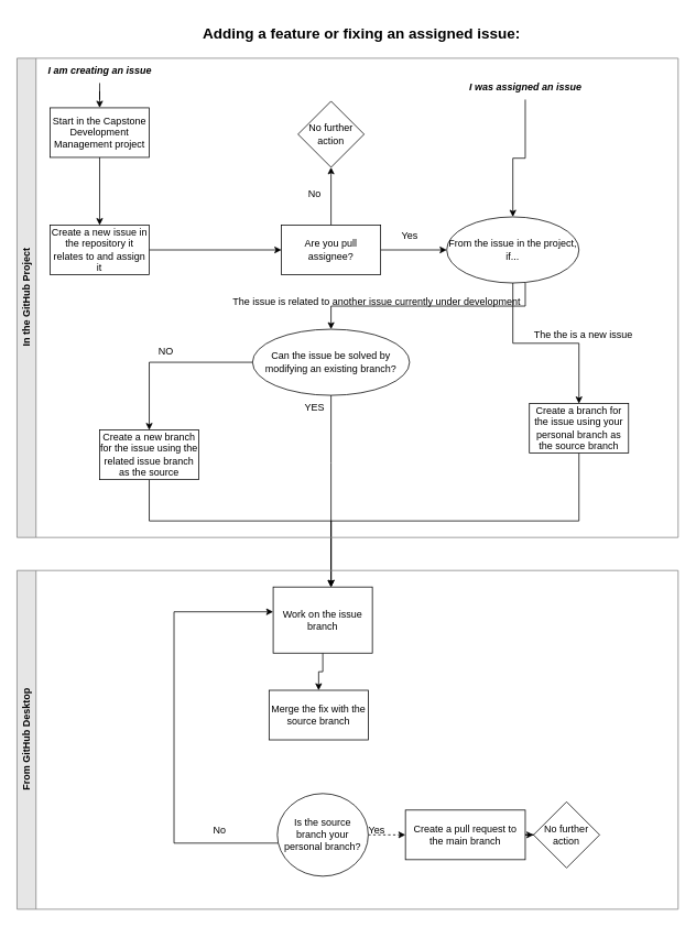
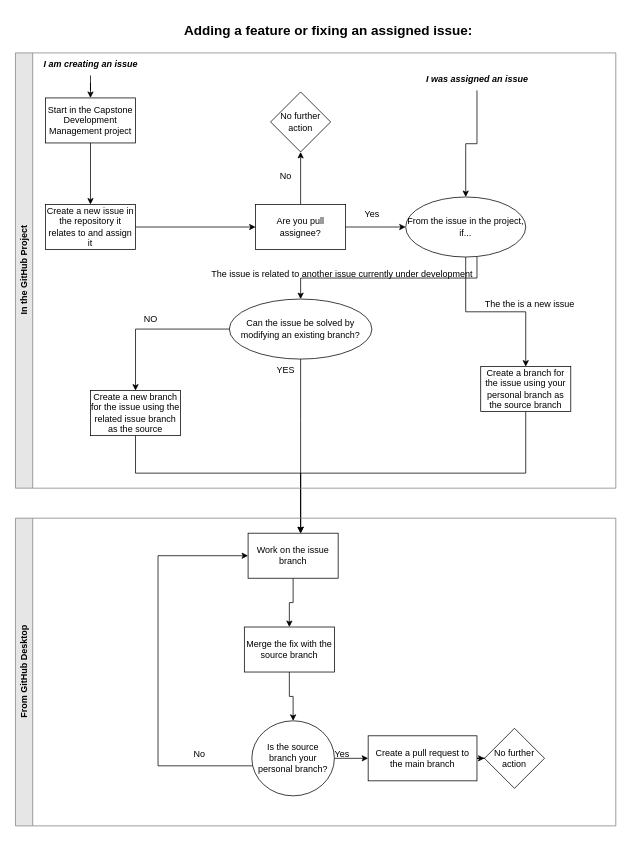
- <mxCell id="40" value="Work on the issue branch" style="whiteSpace=wrap;html=1;" vertex="1" parent="31"><mxGeometry x="310" y="20" width="120" height="80" as="geometry" /></mxCell>
+ <mxCell id="40" value="Work on the issue branch" style="whiteSpace=wrap;html=1;" vertex="1" parent="31"><mxGeometry x="310" y="20" width="120" height="60" as="geometry" /></mxCell>
+ <mxCell id="43" value="" style="edgeStyle=orthogonalEdgeStyle;rounded=0;orthogonalLoop=1;jettySize=auto;html=1;" edge="1" parent="31" source="41" target="33"><mxGeometry relative="1" as="geometry" /></mxCell>
- <mxCell id="32" value="" style="edgeStyle=orthogonalEdgeStyle;rounded=0;orthogonalLoop=1;jettySize=auto;html=1;dashed=1;" edge="1" parent="31" source="33" target="35"><mxGeometry relative="1" as="geometry" /></mxCell>
+ <mxCell id="32" value="" style="edgeStyle=orthogonalEdgeStyle;rounded=0;orthogonalLoop=1;jettySize=auto;html=1;" edge="1" parent="31" source="33" target="35"><mxGeometry relative="1" as="geometry" /></mxCell>
